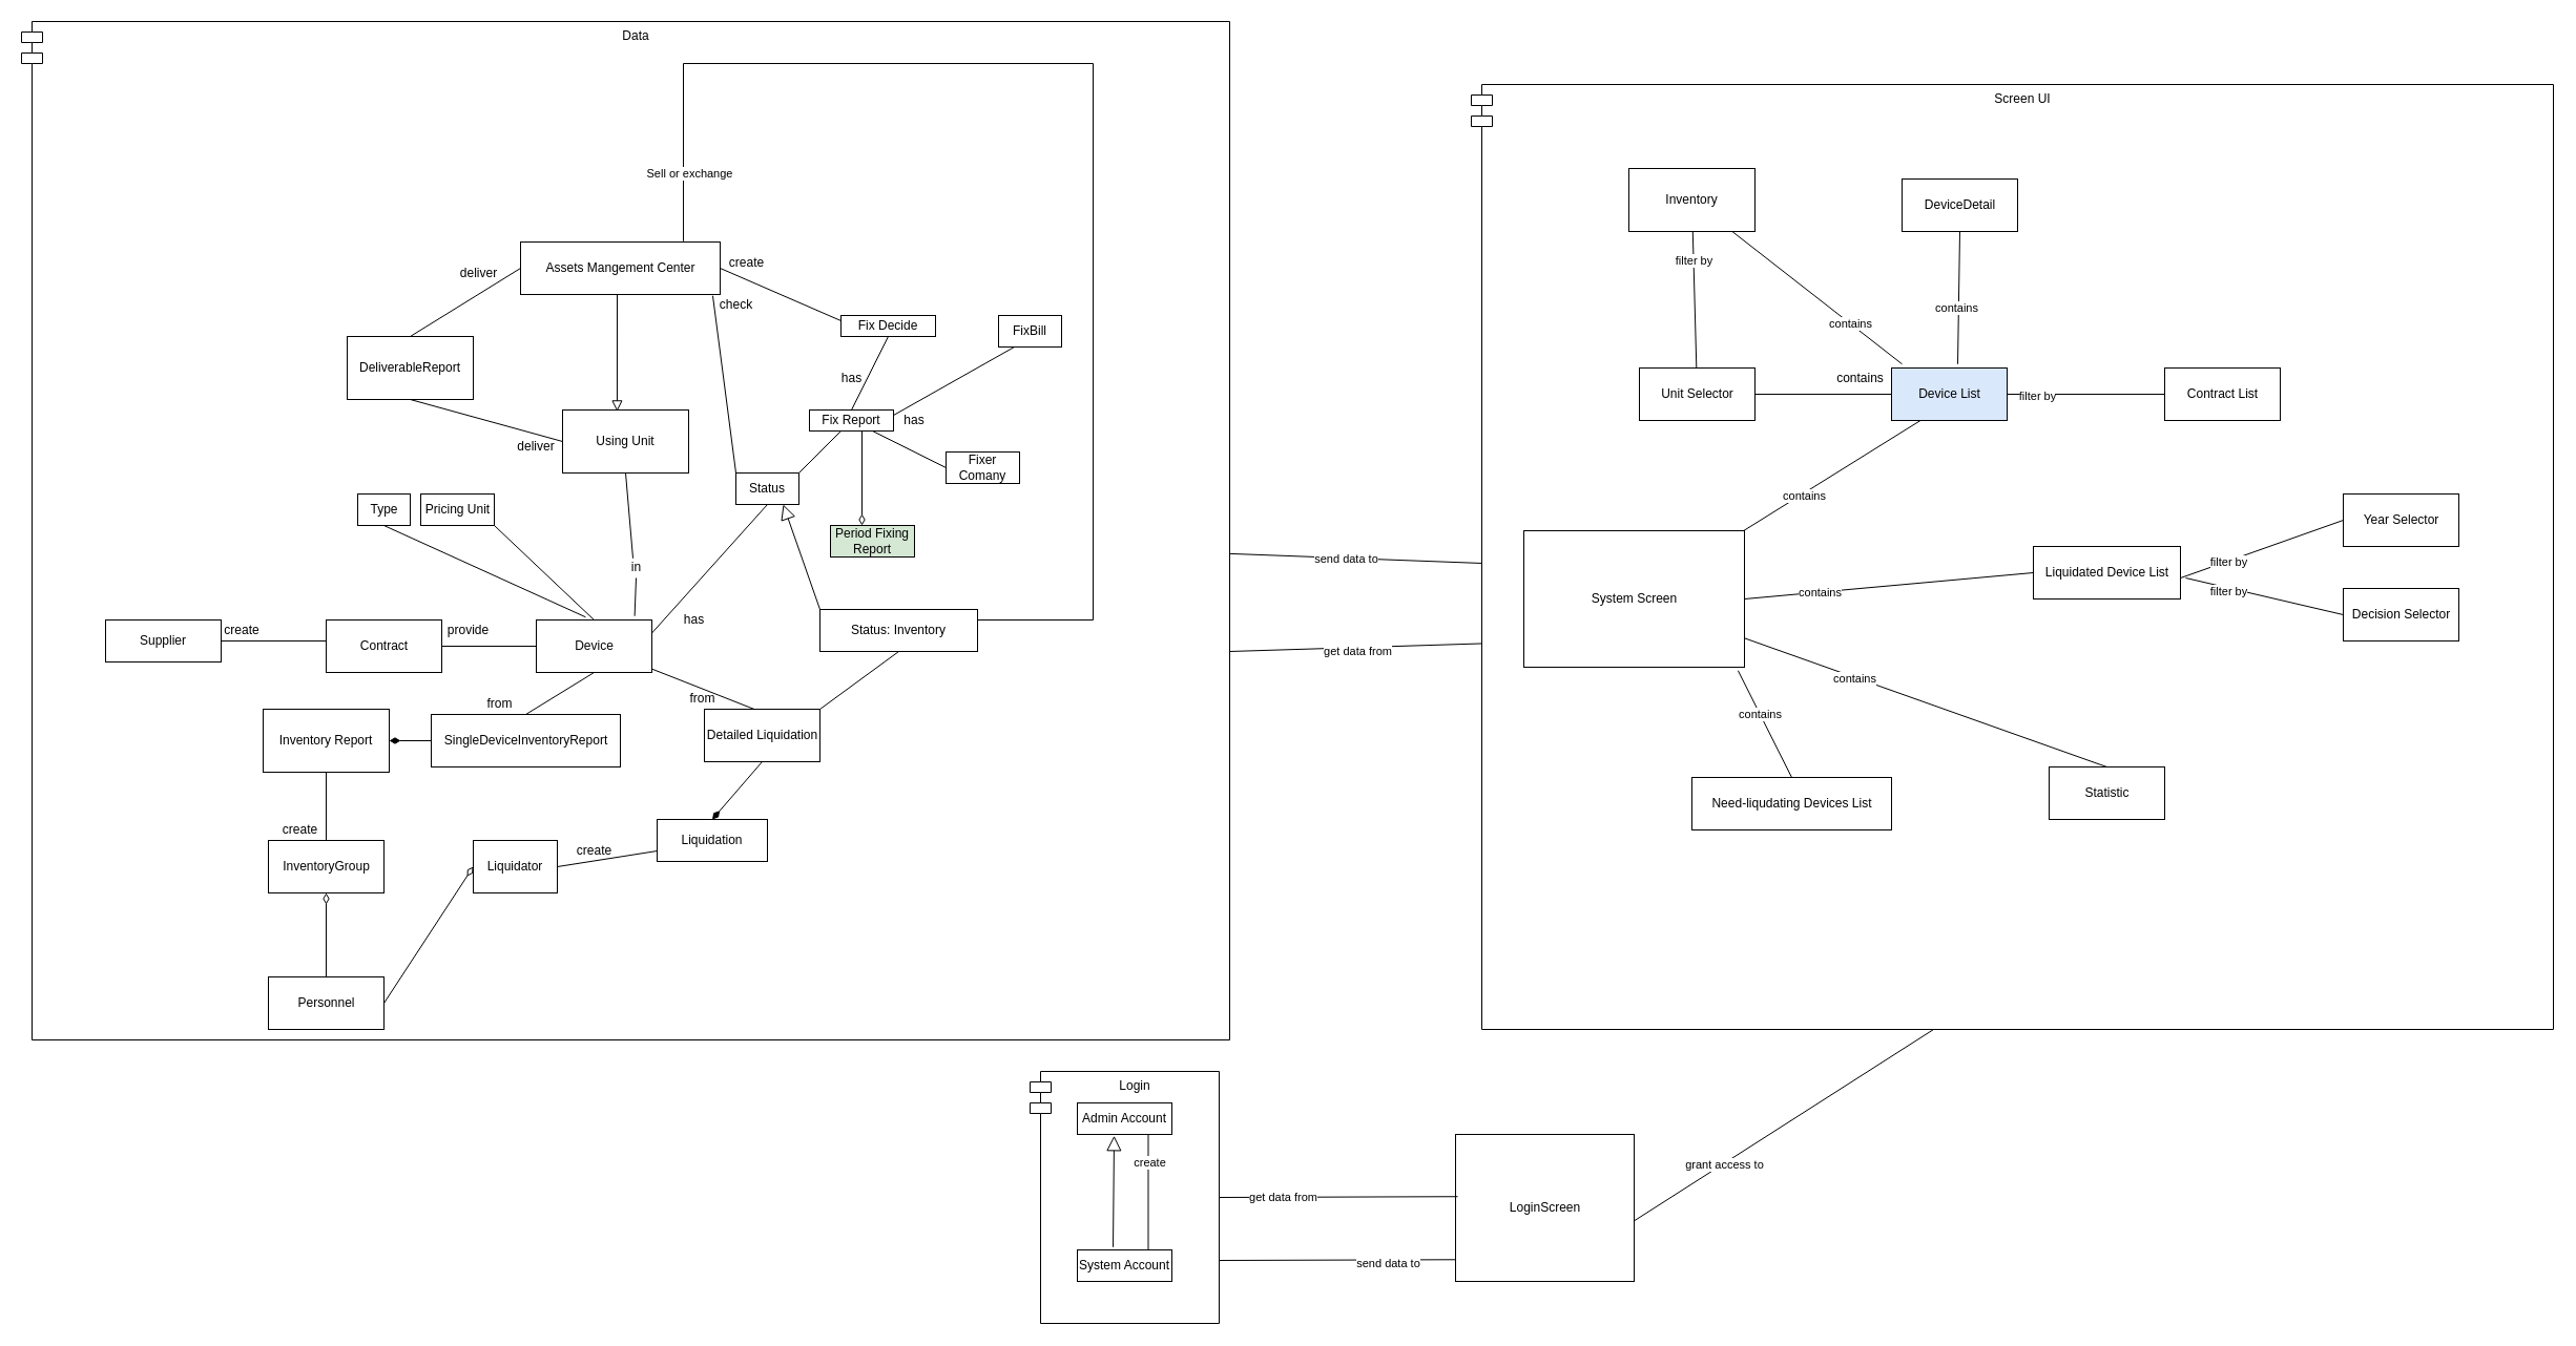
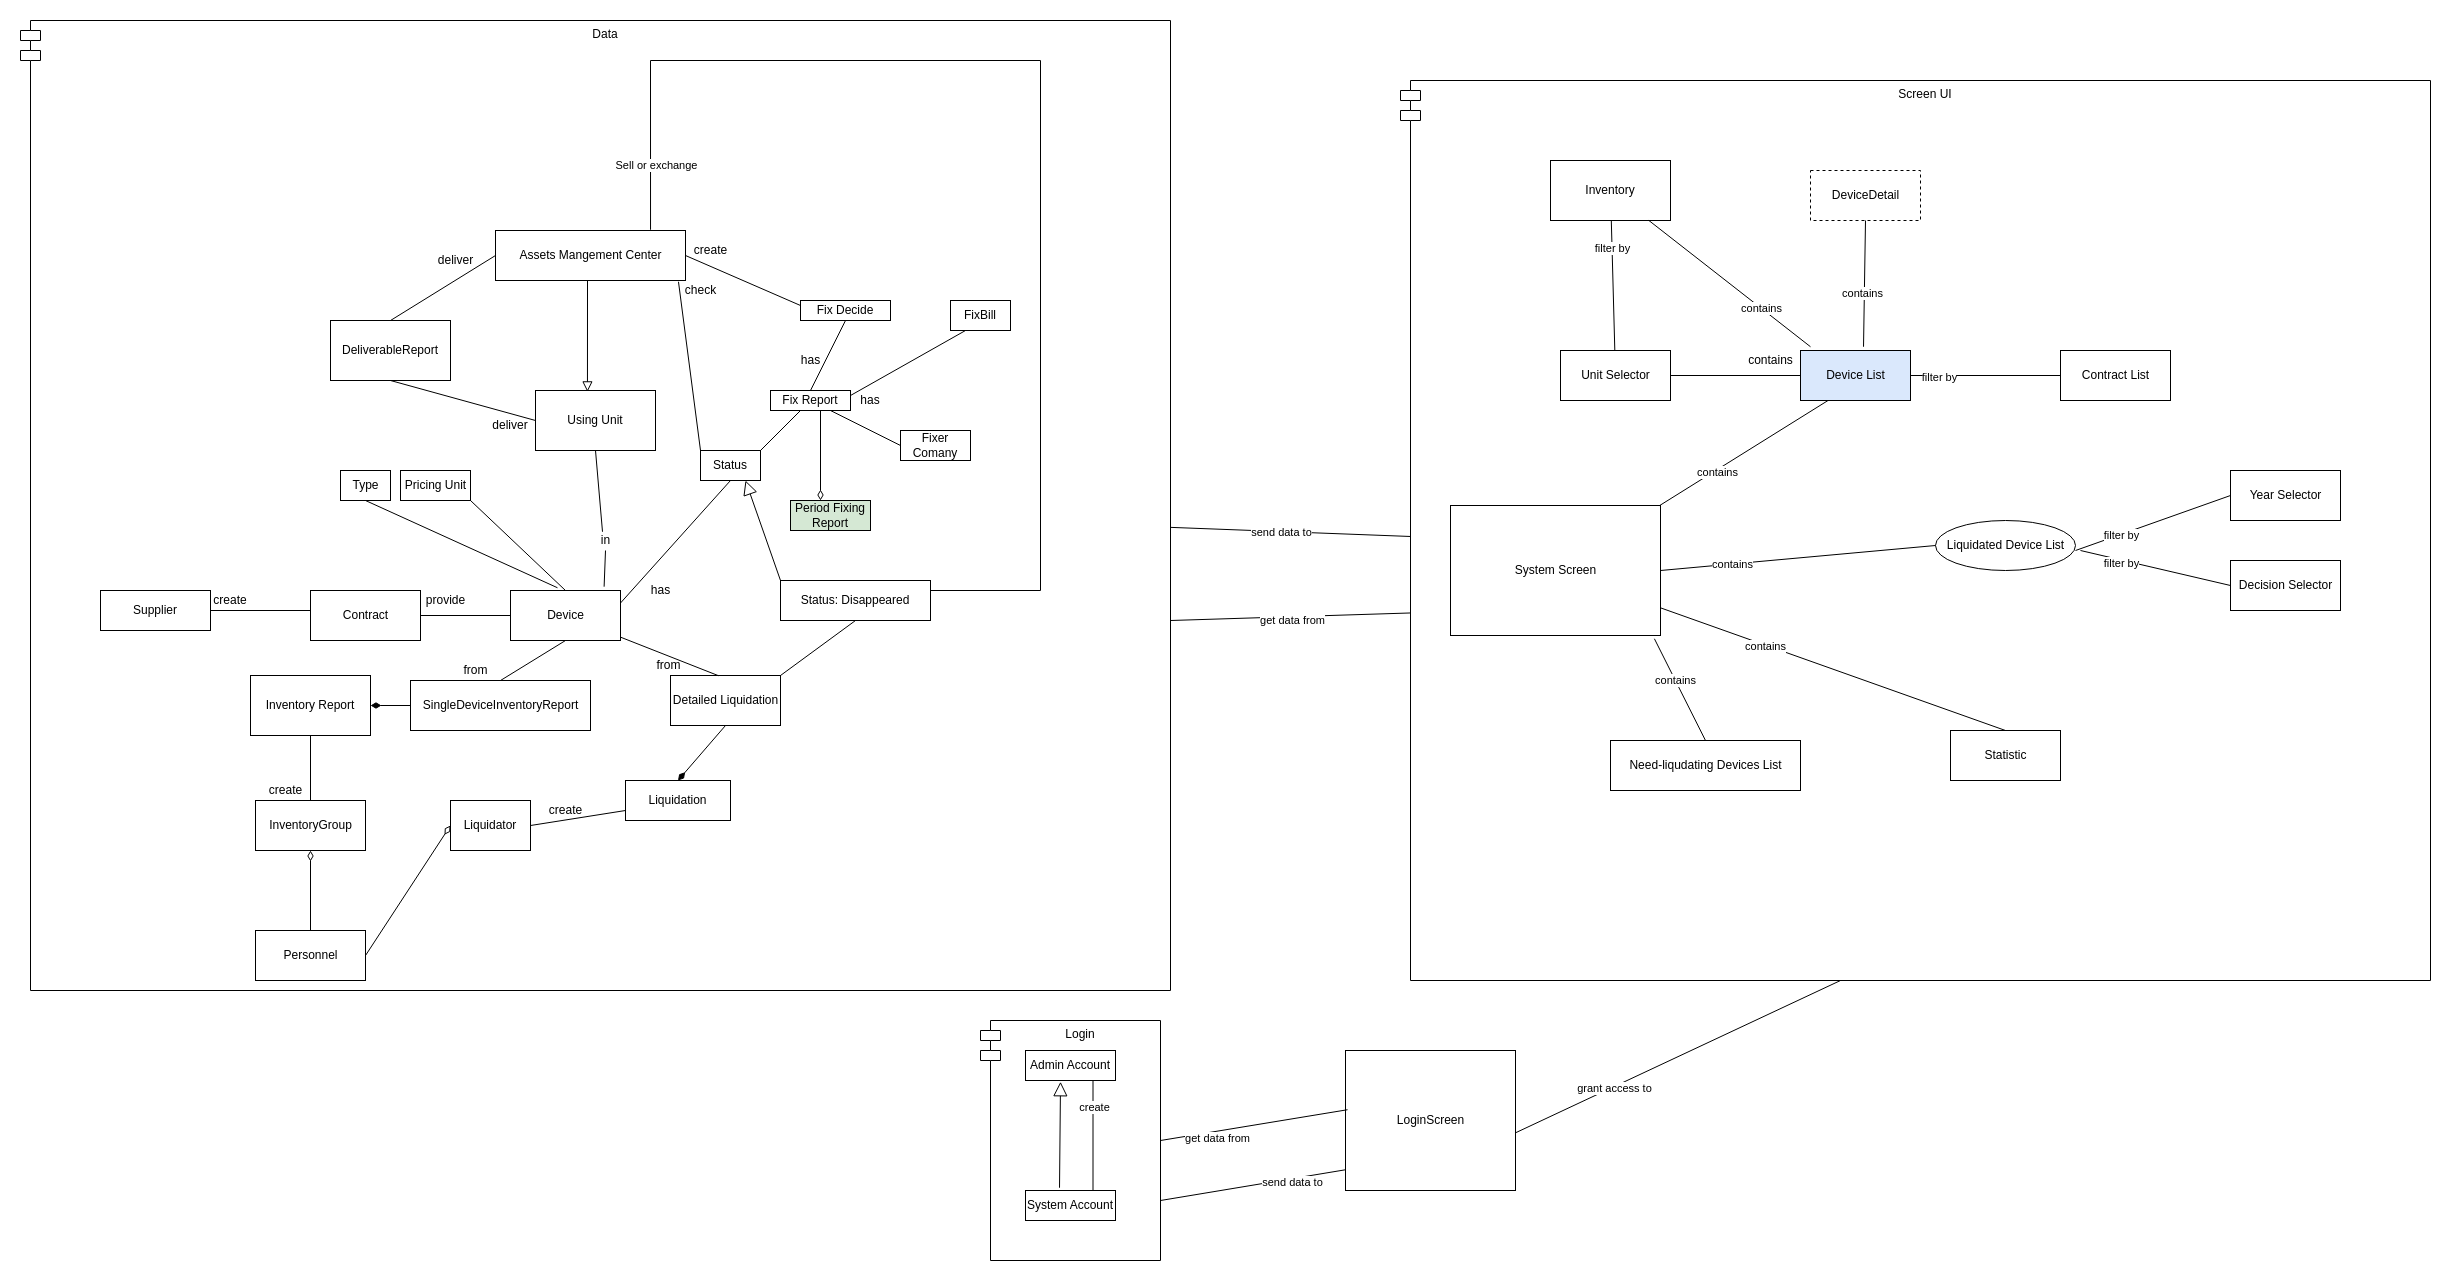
- <mxCell id="93" value="DeviceDetail" style="html=1;" parent="89" vertex="1"><mxGeometry x="410" y="90" width="110" height="50" as="geometry" /></mxCell>
+ <mxCell id="93" value="DeviceDetail" style="html=1;dashed=1;" parent="89" vertex="1"><mxGeometry x="410" y="90" width="110" height="50" as="geometry" /></mxCell>
- <mxCell id="94" value="Liquidated Device List" style="html=1;" parent="89" vertex="1"><mxGeometry x="535" y="440" width="140" height="50" as="geometry" /></mxCell>
+ <mxCell id="94" value="Liquidated Device List" style="ellipse;html=1;" parent="89" vertex="1"><mxGeometry x="535" y="440" width="140" height="50" as="geometry" /></mxCell>
- <mxCell id="71" value="Status: Inventory" style="rounded=0;whiteSpace=wrap;html=1;" parent="9" vertex="1"><mxGeometry x="760" y="560" width="150" height="40" as="geometry" /></mxCell>
+ <mxCell id="71" value="Status: Disappeared" style="rounded=0;whiteSpace=wrap;html=1;" parent="9" vertex="1"><mxGeometry x="760" y="560" width="150" height="40" as="geometry" /></mxCell>
- <mxCell id="80" value="LoginScreen" style="html=1;" parent="1" vertex="1"><mxGeometry x="1385" y="1080" width="170" height="140" as="geometry" /></mxCell>
+ <mxCell id="80" value="LoginScreen" style="html=1;" parent="1" vertex="1"><mxGeometry x="1345" y="1050" width="170" height="140" as="geometry" /></mxCell>
